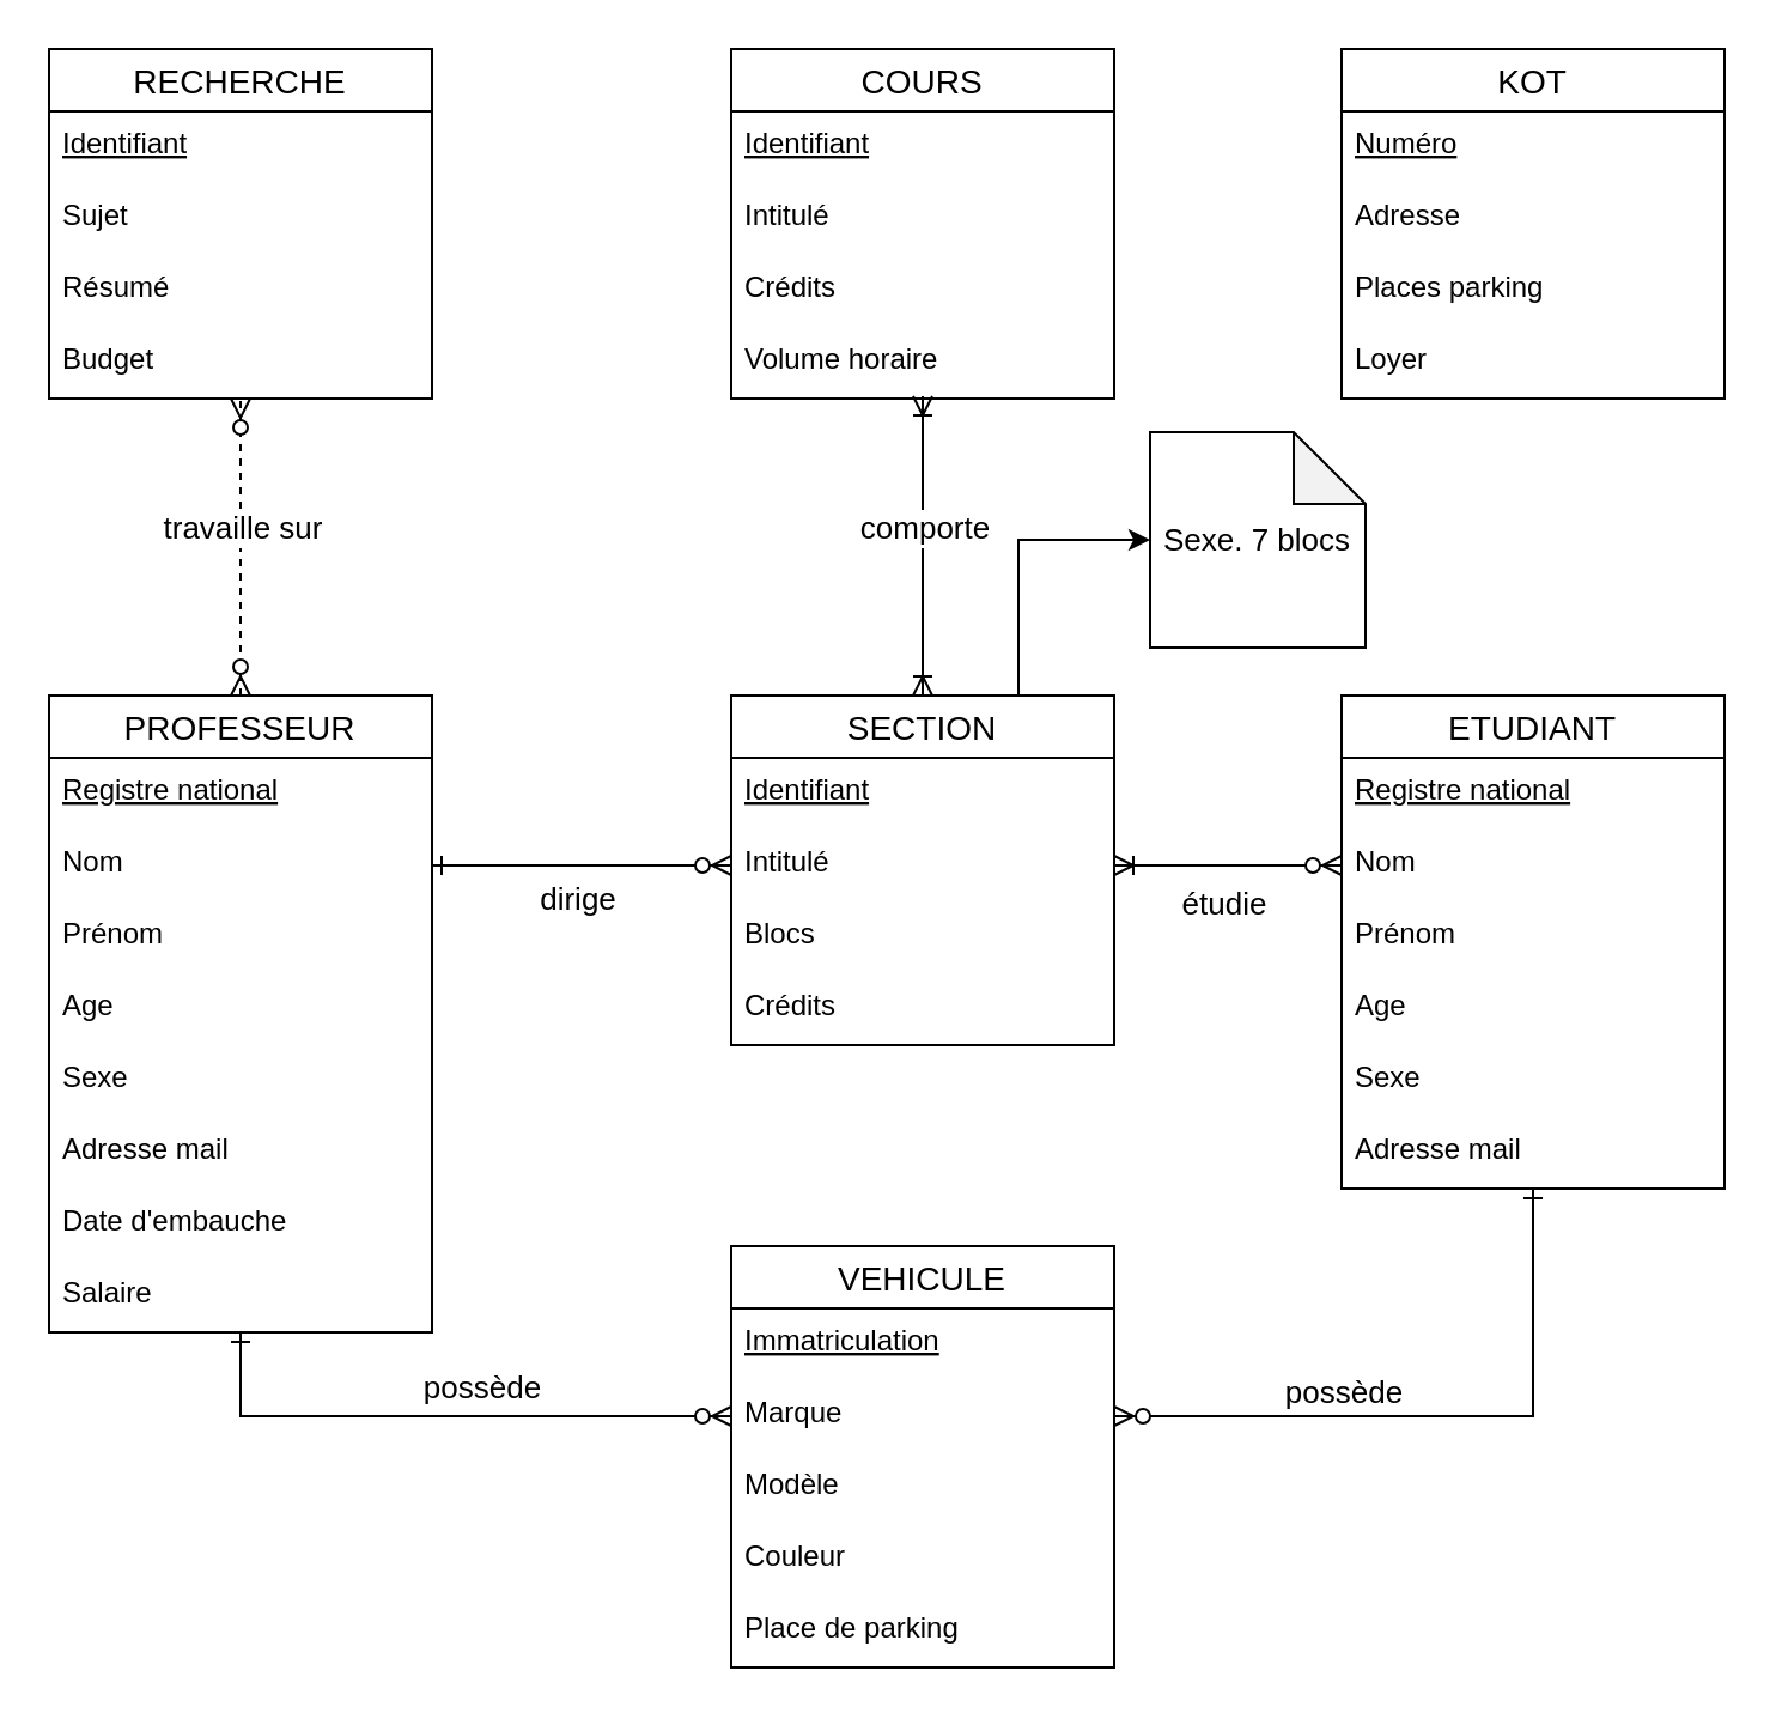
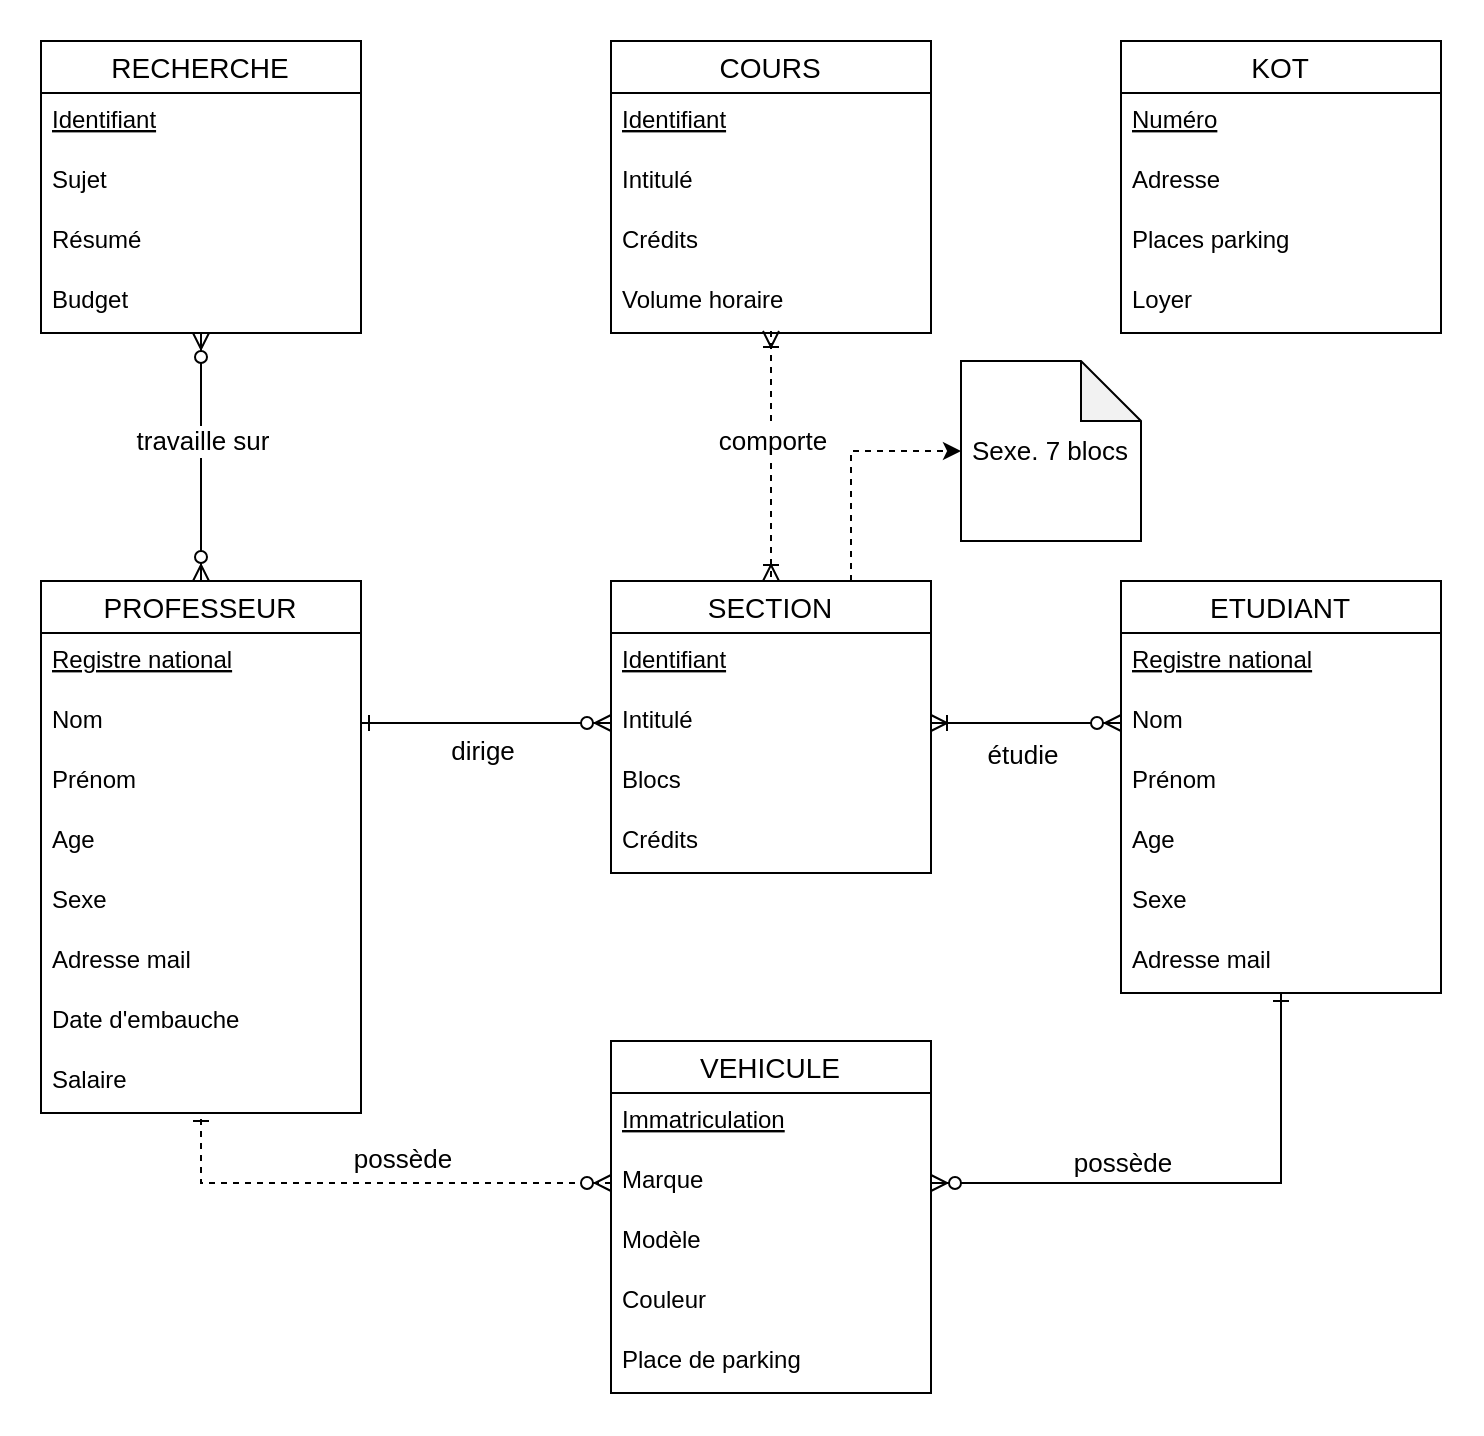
- <mxCell id="24" style="edgeStyle=orthogonalEdgeStyle;rounded=0;orthogonalLoop=1;jettySize=auto;html=1;exitX=0.75;exitY=0;exitDx=0;exitDy=0;entryX=0;entryY=0.5;entryDx=0;entryDy=0;entryPerimeter=0;startArrow=none;startFill=0;endArrow=classic;endFill=1;fontSize=13;dashed=0;strokeWidth=1;" edge="1" parent="1" source="25" target="57"><mxGeometry relative="1" as="geometry" /></mxCell>
+ <mxCell id="24" style="edgeStyle=orthogonalEdgeStyle;rounded=0;orthogonalLoop=1;jettySize=auto;html=1;exitX=0.75;exitY=0;exitDx=0;exitDy=0;entryX=0;entryY=0.5;entryDx=0;entryDy=0;entryPerimeter=0;startArrow=none;startFill=0;endArrow=classic;endFill=1;fontSize=13;dashed=1;strokeWidth=1;" edge="1" parent="1" source="25" target="57"><mxGeometry relative="1" as="geometry" /></mxCell>
- <mxCell id="11" style="edgeStyle=orthogonalEdgeStyle;rounded=0;orthogonalLoop=1;jettySize=auto;html=1;exitX=0.5;exitY=0;exitDx=0;exitDy=0;startArrow=ERzeroToMany;startFill=1;endArrow=ERzeroToMany;endFill=1;dashed=1;" edge="1" parent="1" source="13" target="50"><mxGeometry relative="1" as="geometry" /></mxCell>
+ <mxCell id="11" style="edgeStyle=orthogonalEdgeStyle;rounded=0;orthogonalLoop=1;jettySize=auto;html=1;exitX=0.5;exitY=0;exitDx=0;exitDy=0;startArrow=ERzeroToMany;startFill=1;endArrow=ERzeroToMany;endFill=1;" edge="1" parent="1" source="13" target="50"><mxGeometry relative="1" as="geometry" /></mxCell>
- <mxCell id="30" style="edgeStyle=orthogonalEdgeStyle;rounded=0;orthogonalLoop=1;jettySize=auto;html=1;startArrow=ERoneToMany;startFill=0;endArrow=ERoneToMany;endFill=0;align=right;exitX=0.5;exitY=0.967;exitDx=0;exitDy=0;exitPerimeter=0;" parent="1" source="36" target="25" edge="1"><mxGeometry relative="1" as="geometry"><mxPoint x="360" y="166" as="sourcePoint" /></mxGeometry></mxCell>
+ <mxCell id="30" style="edgeStyle=orthogonalEdgeStyle;rounded=0;orthogonalLoop=1;jettySize=auto;html=1;startArrow=ERoneToMany;startFill=0;endArrow=ERoneToMany;endFill=0;align=right;exitX=0.5;exitY=0.967;exitDx=0;exitDy=0;exitPerimeter=0;dashed=1;" parent="1" source="36" target="25" edge="1"><mxGeometry relative="1" as="geometry"><mxPoint x="360" y="166" as="sourcePoint" /></mxGeometry></mxCell>
- <mxCell id="37" style="rounded=0;orthogonalLoop=1;jettySize=auto;html=1;startArrow=ERzeroToMany;startFill=1;endArrow=ERone;endFill=0;align=right;edgeStyle=orthogonalEdgeStyle;exitX=0;exitY=0.5;exitDx=0;exitDy=0;" parent="1" source="41" target="13" edge="1"><mxGeometry relative="1" as="geometry" /></mxCell>
+ <mxCell id="37" style="rounded=0;orthogonalLoop=1;jettySize=auto;html=1;startArrow=ERzeroToMany;startFill=1;endArrow=ERone;endFill=0;align=right;edgeStyle=orthogonalEdgeStyle;exitX=0;exitY=0.5;exitDx=0;exitDy=0;dashed=1;" parent="1" source="41" target="13" edge="1"><mxGeometry relative="1" as="geometry" /></mxCell>
